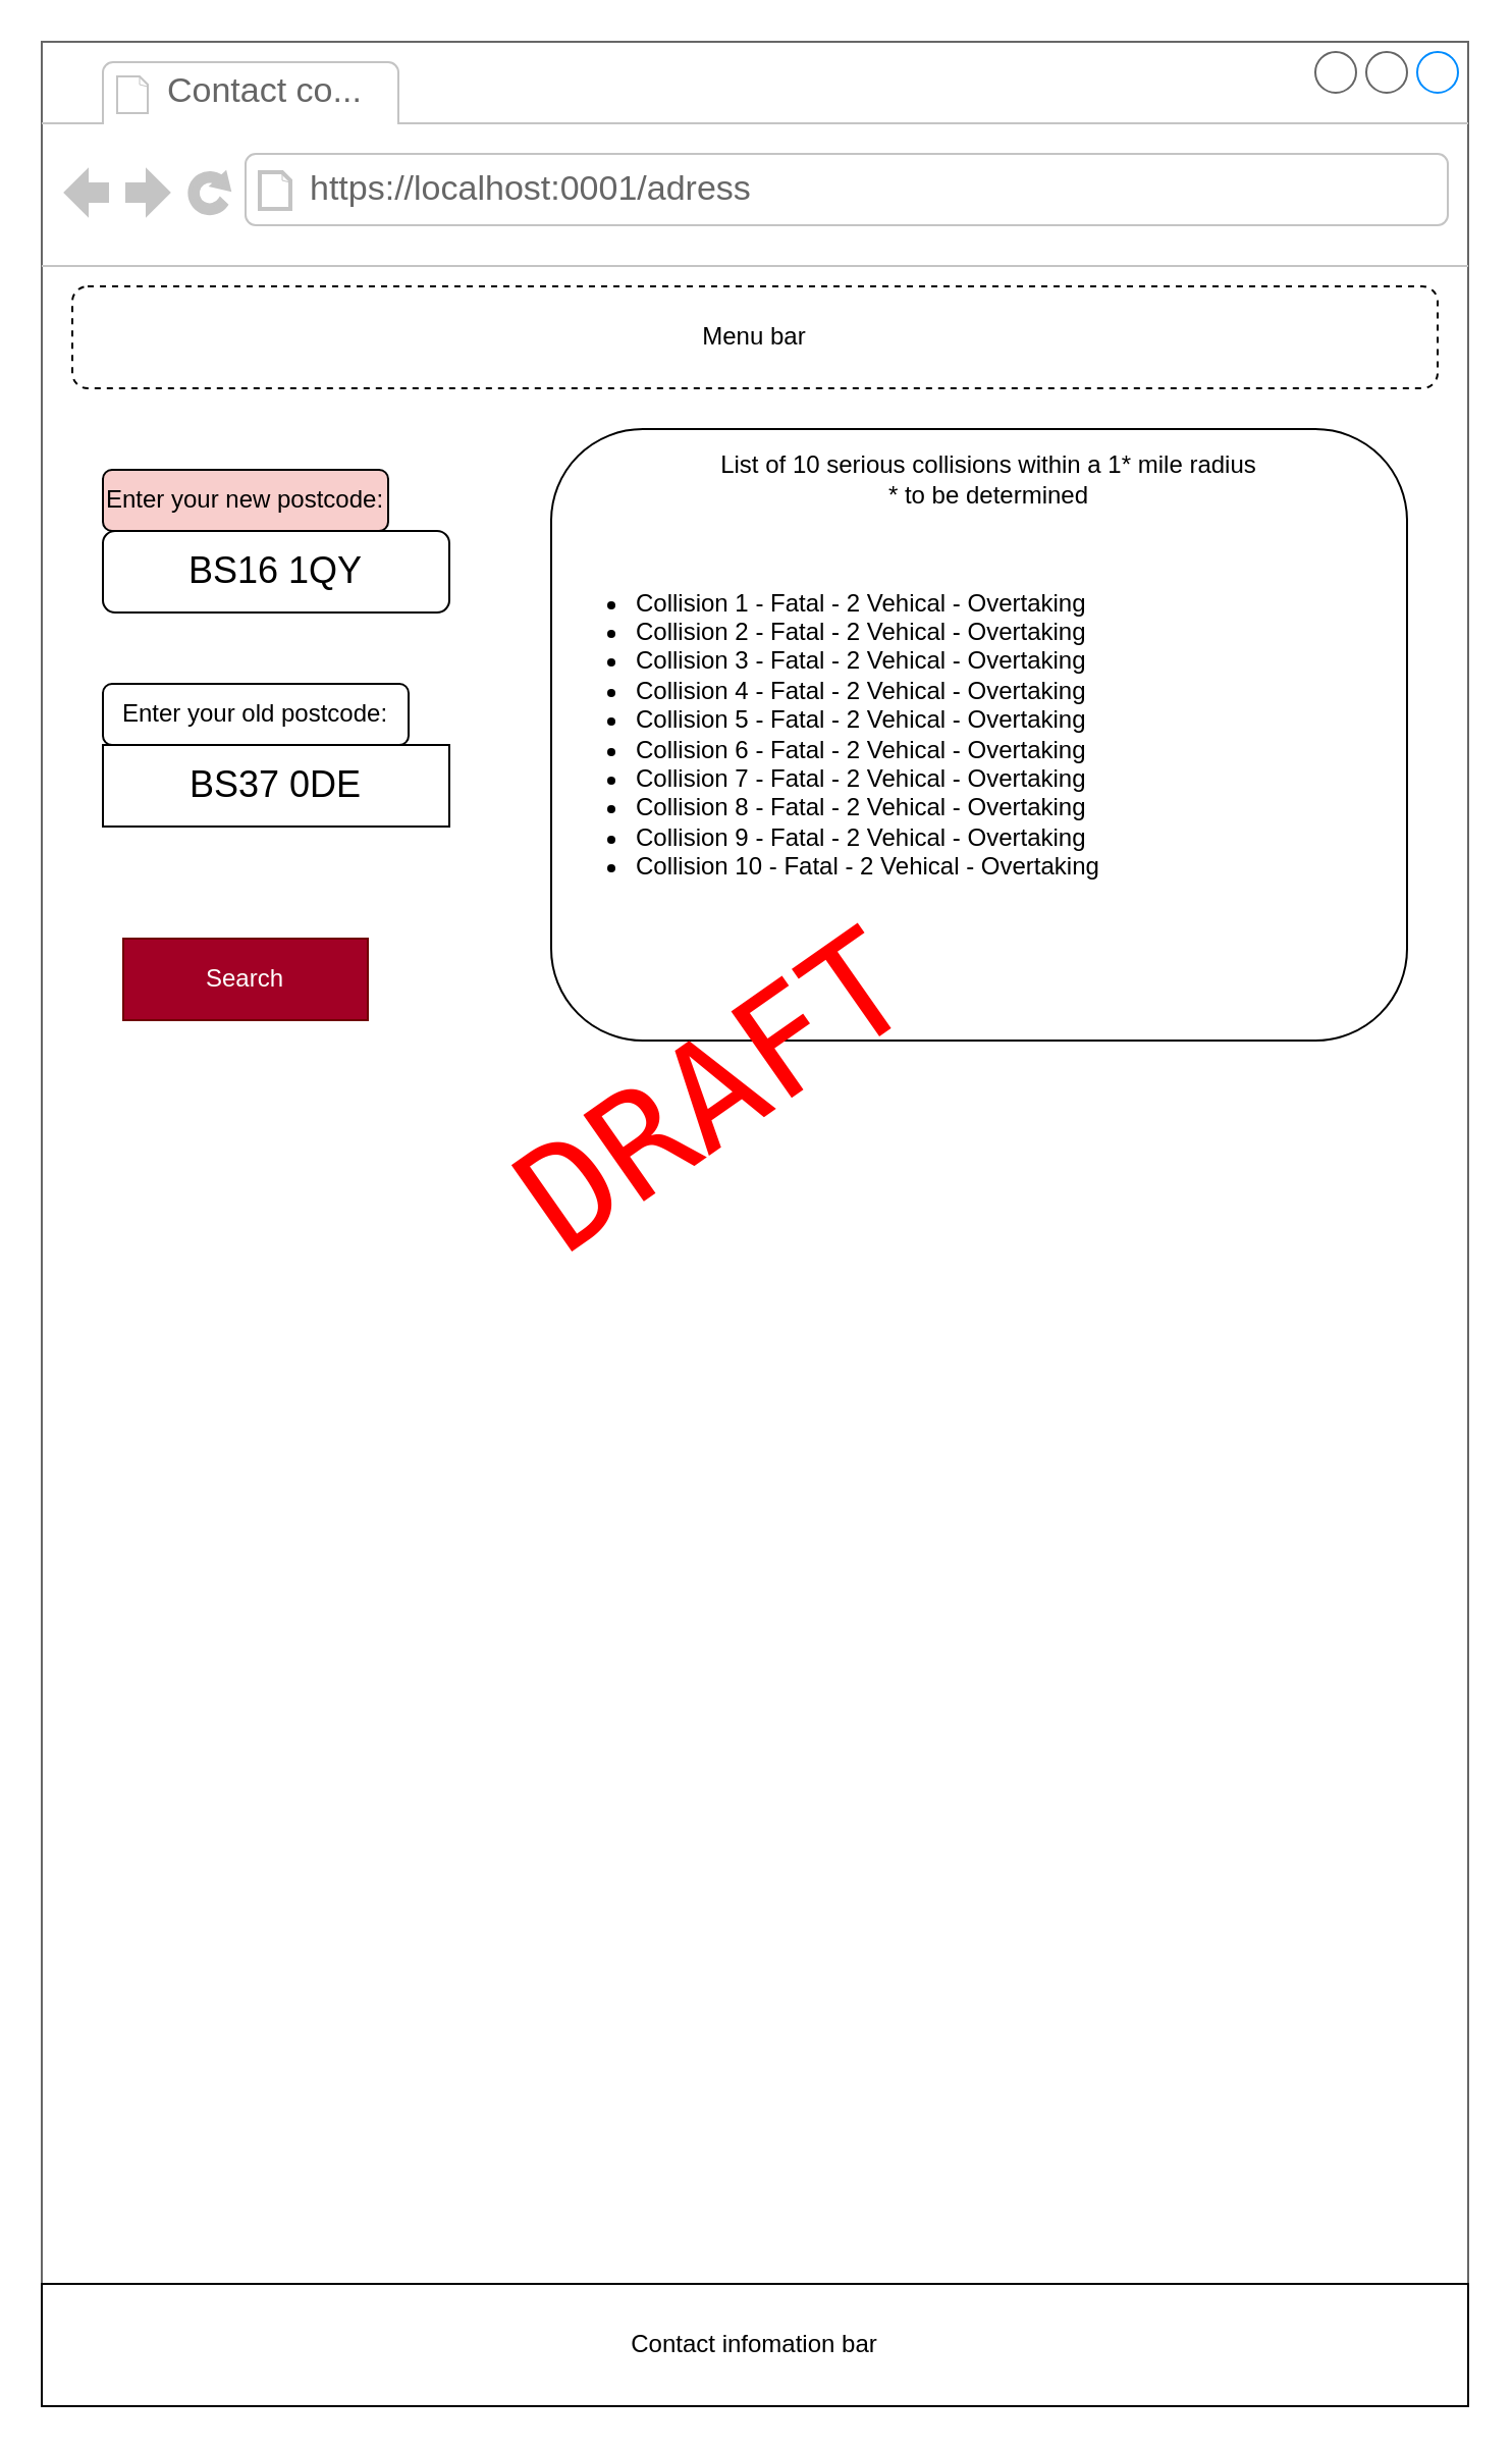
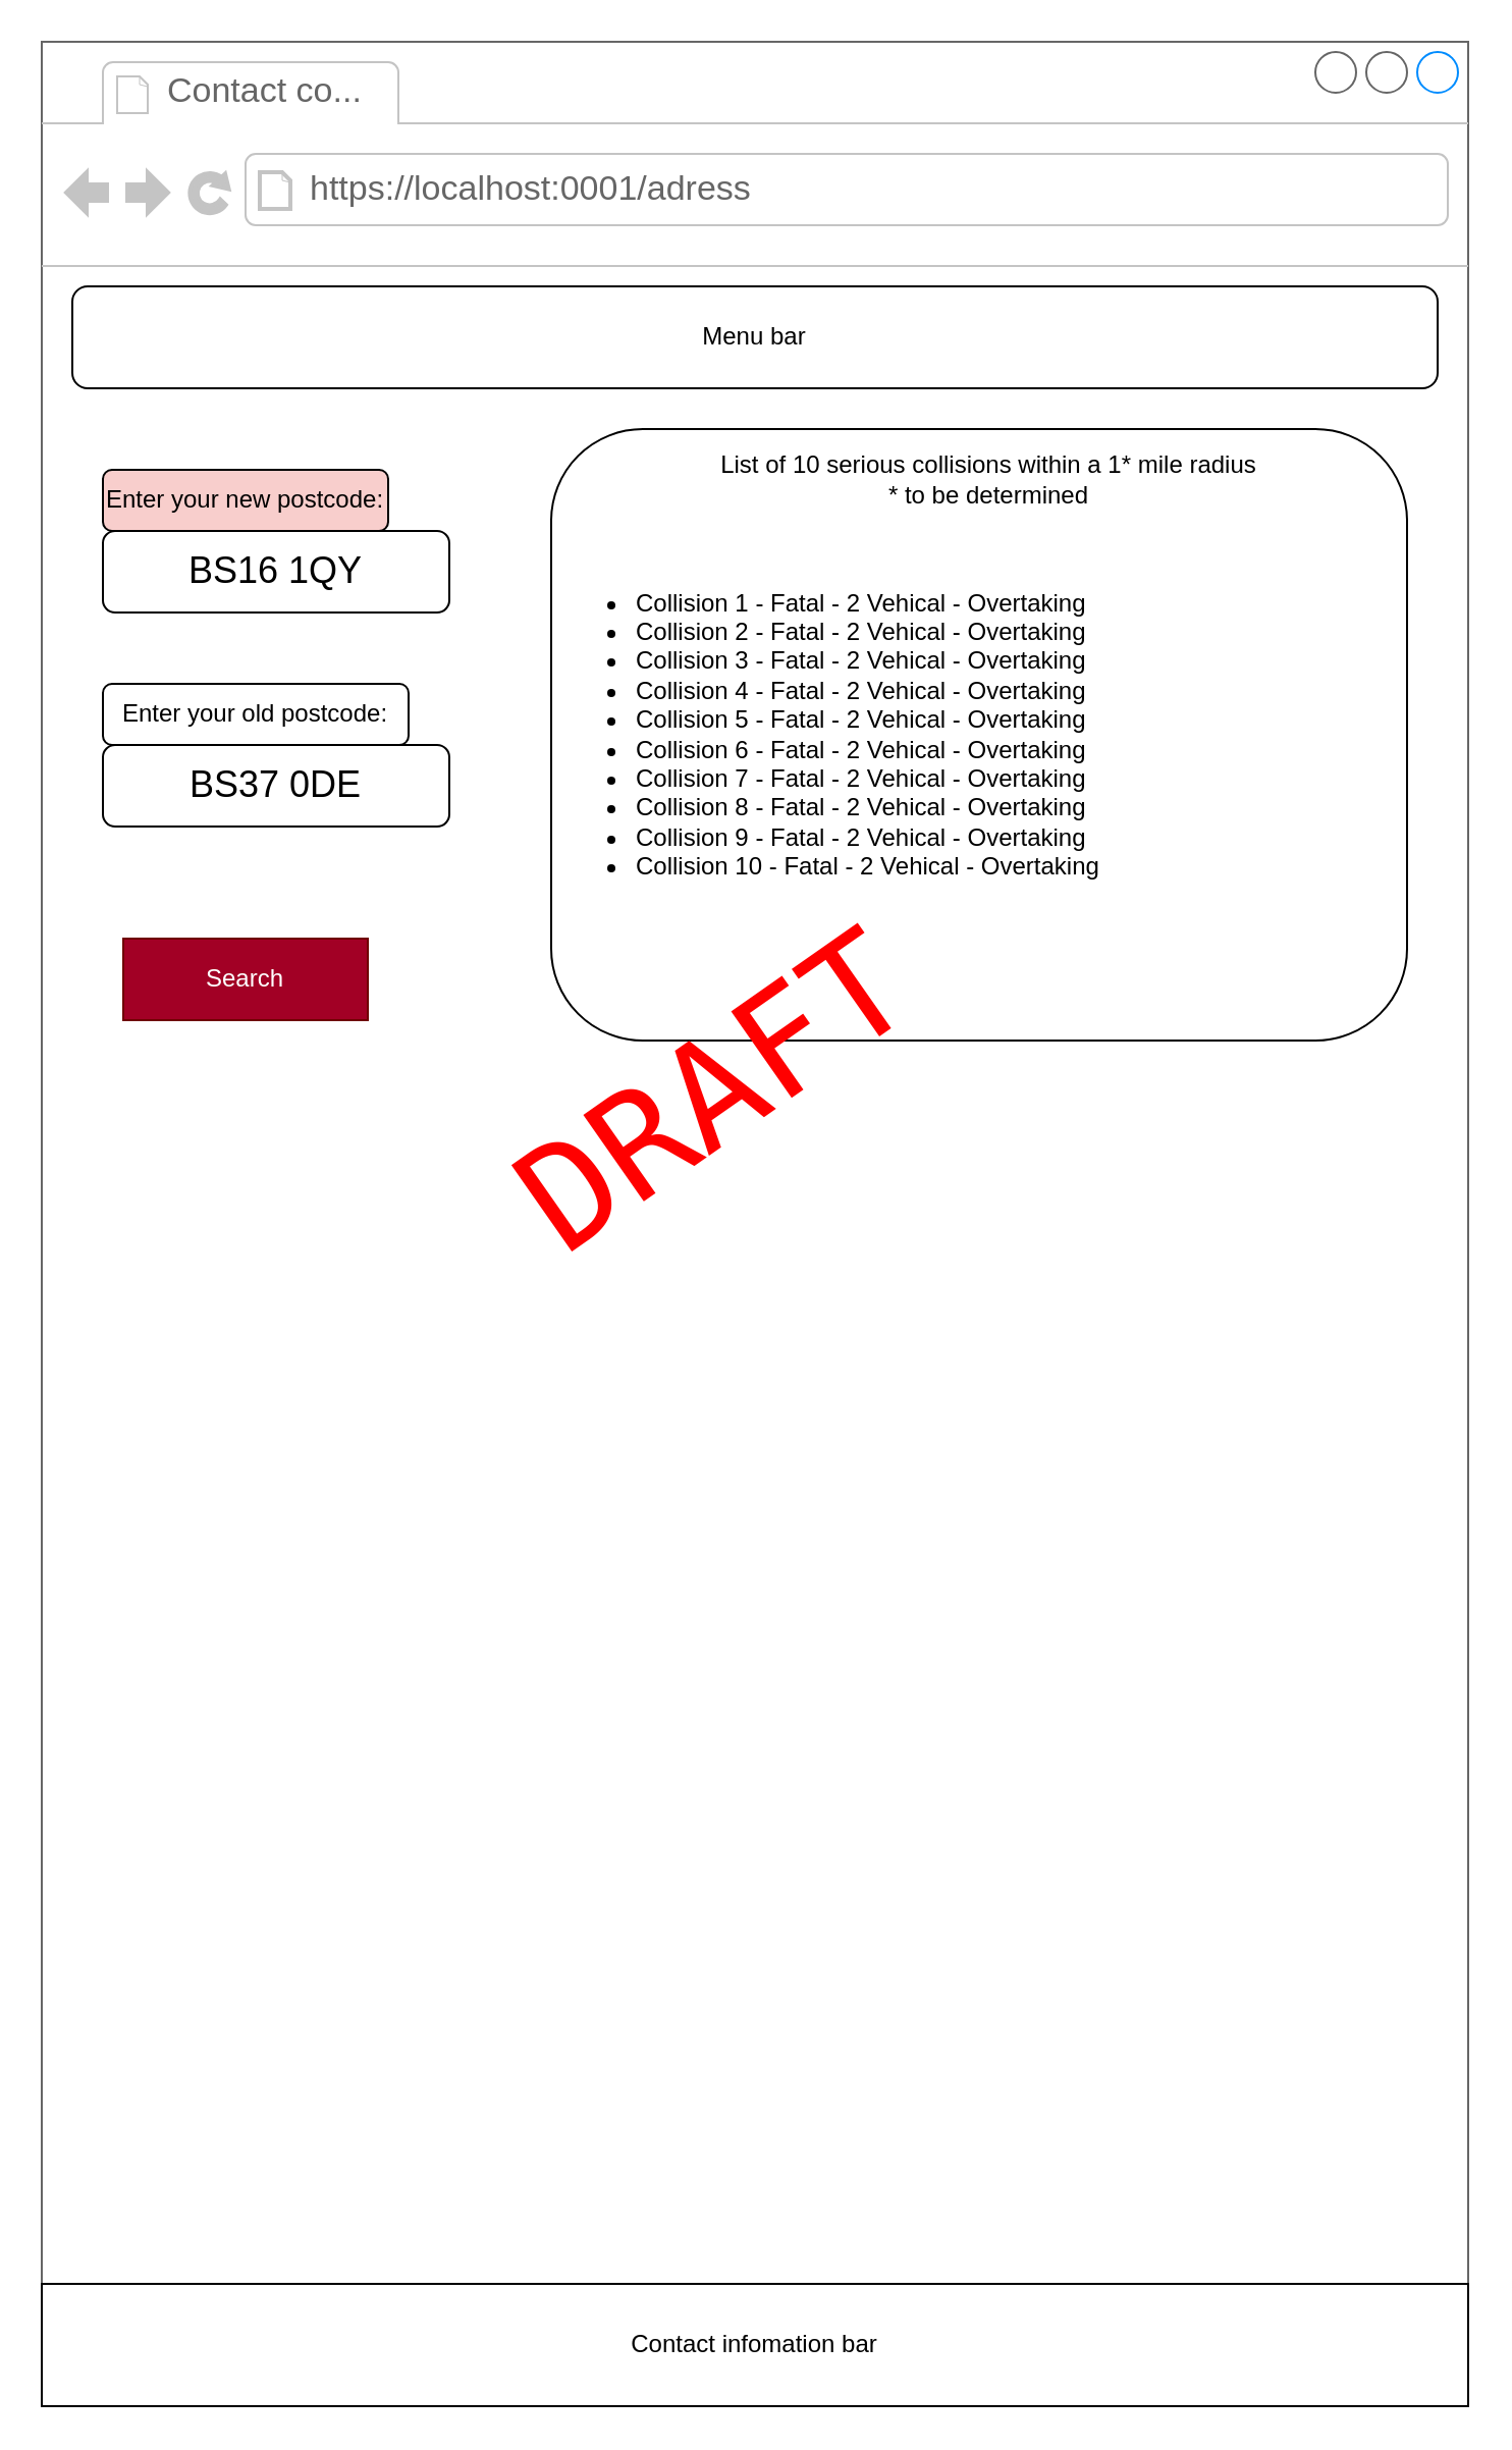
- <mxCell id="5" value="Menu bar" style="rounded=1;whiteSpace=wrap;html=1;align=center;dashed=1;" vertex="1" parent="2"><mxGeometry x="15" y="120" width="670" height="50" as="geometry" /></mxCell>
+ <mxCell id="5" value="Menu bar" style="rounded=1;whiteSpace=wrap;html=1;align=center;" vertex="1" parent="2"><mxGeometry x="15" y="120" width="670" height="50" as="geometry" /></mxCell>
- <mxCell id="9" value="&lt;font style=&quot;font-size: 18px;&quot;&gt;        BS37 0DE&lt;/font&gt;" style="whiteSpace=wrap;html=1;rounded=0;" vertex="1" parent="2"><mxGeometry x="30" y="345" width="170" height="40" as="geometry" /></mxCell>
+ <mxCell id="9" value="&lt;font style=&quot;font-size: 18px;&quot;&gt;        BS37 0DE&lt;/font&gt;" style="rounded=1;whiteSpace=wrap;html=1;" vertex="1" parent="2"><mxGeometry x="30" y="345" width="170" height="40" as="geometry" /></mxCell>
